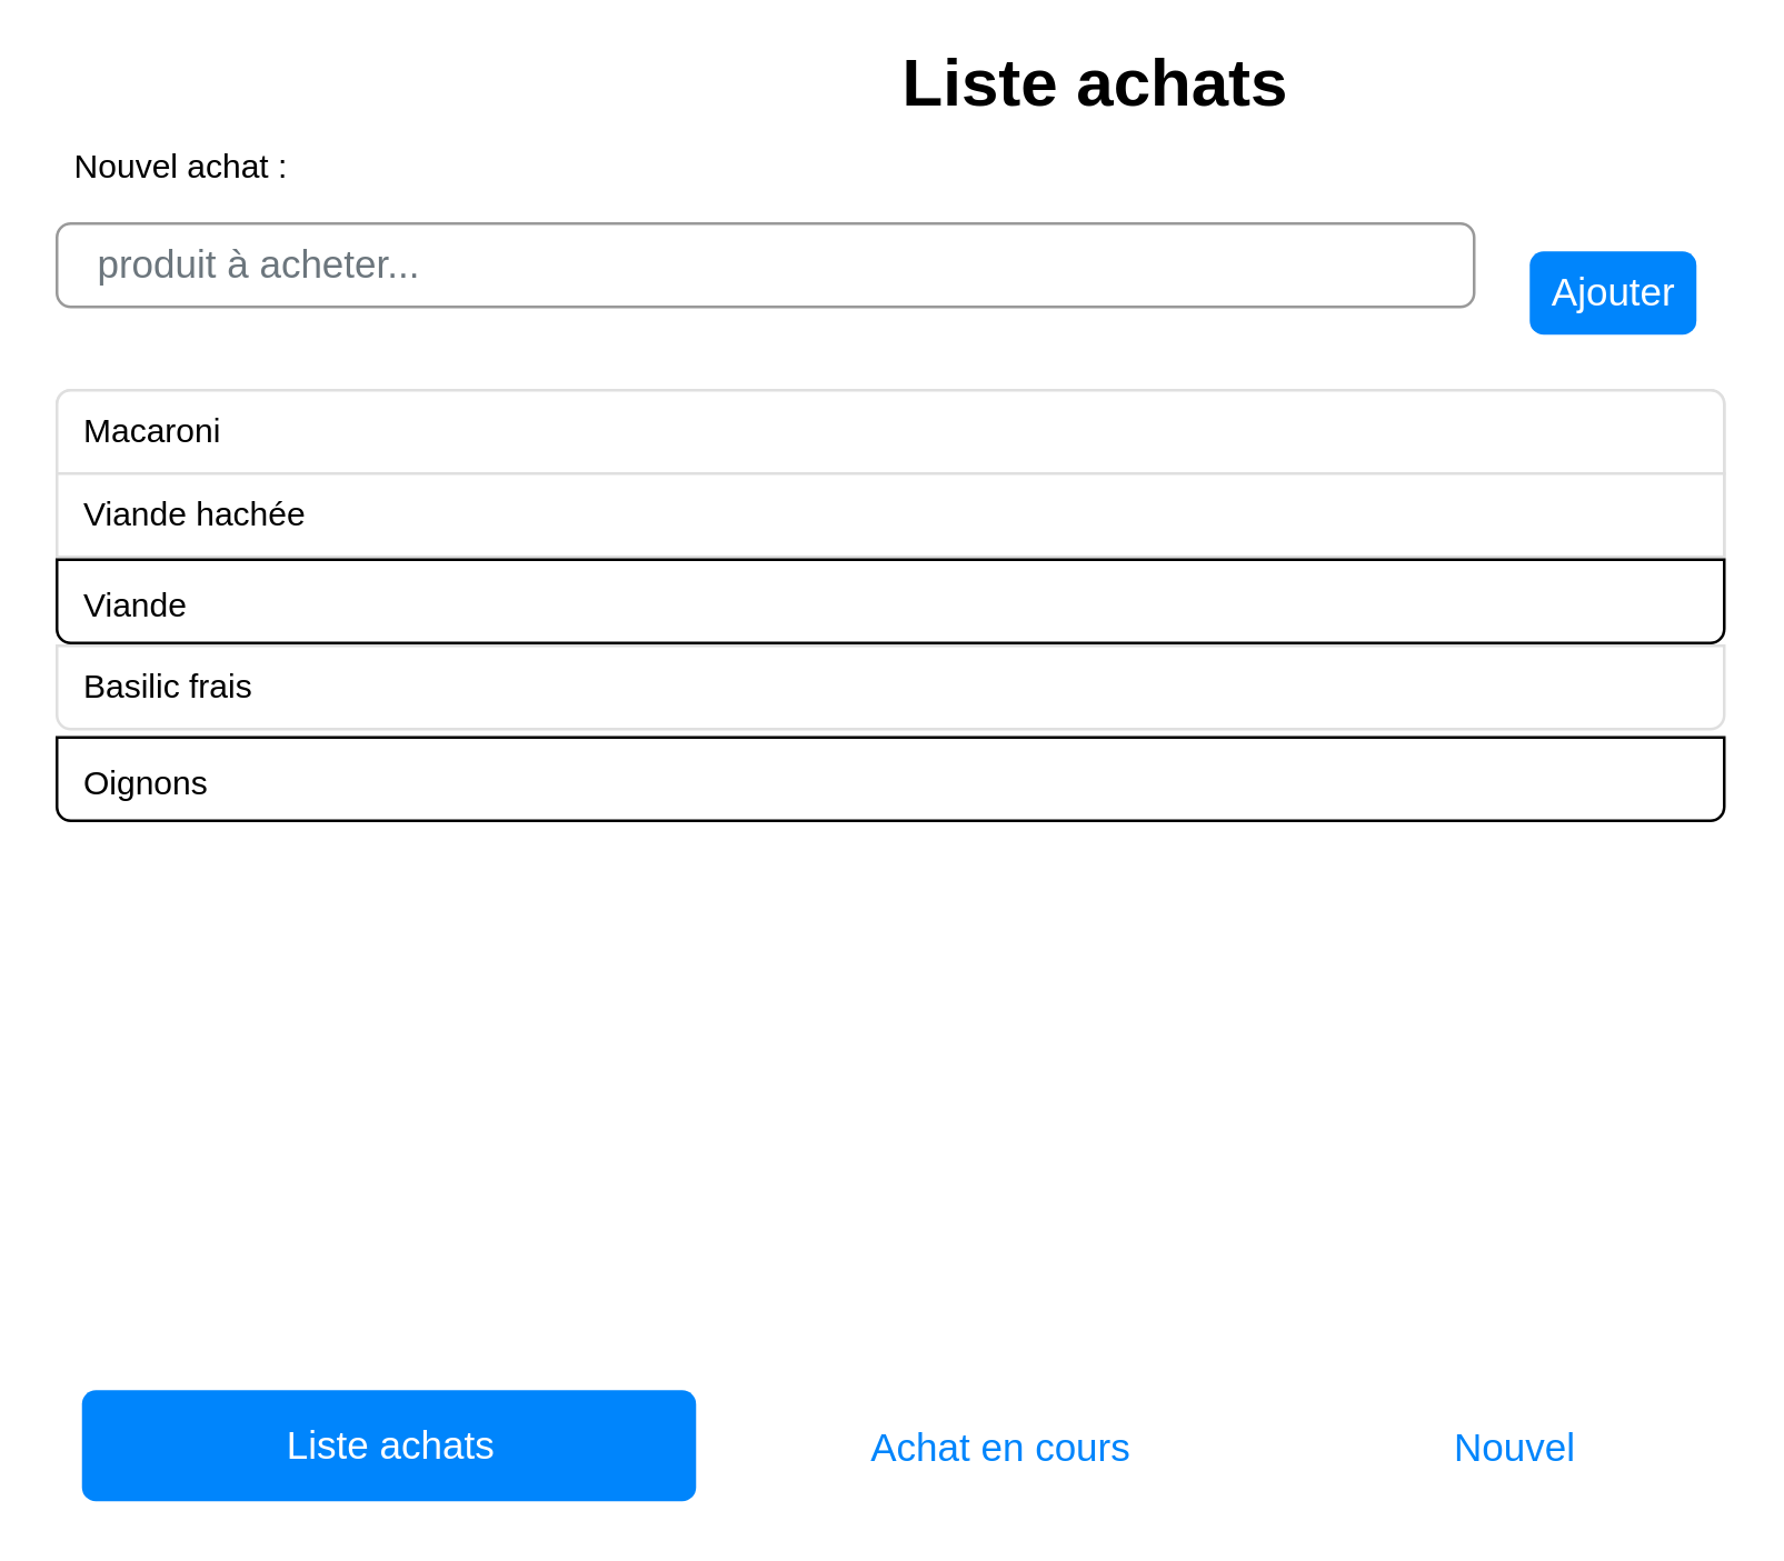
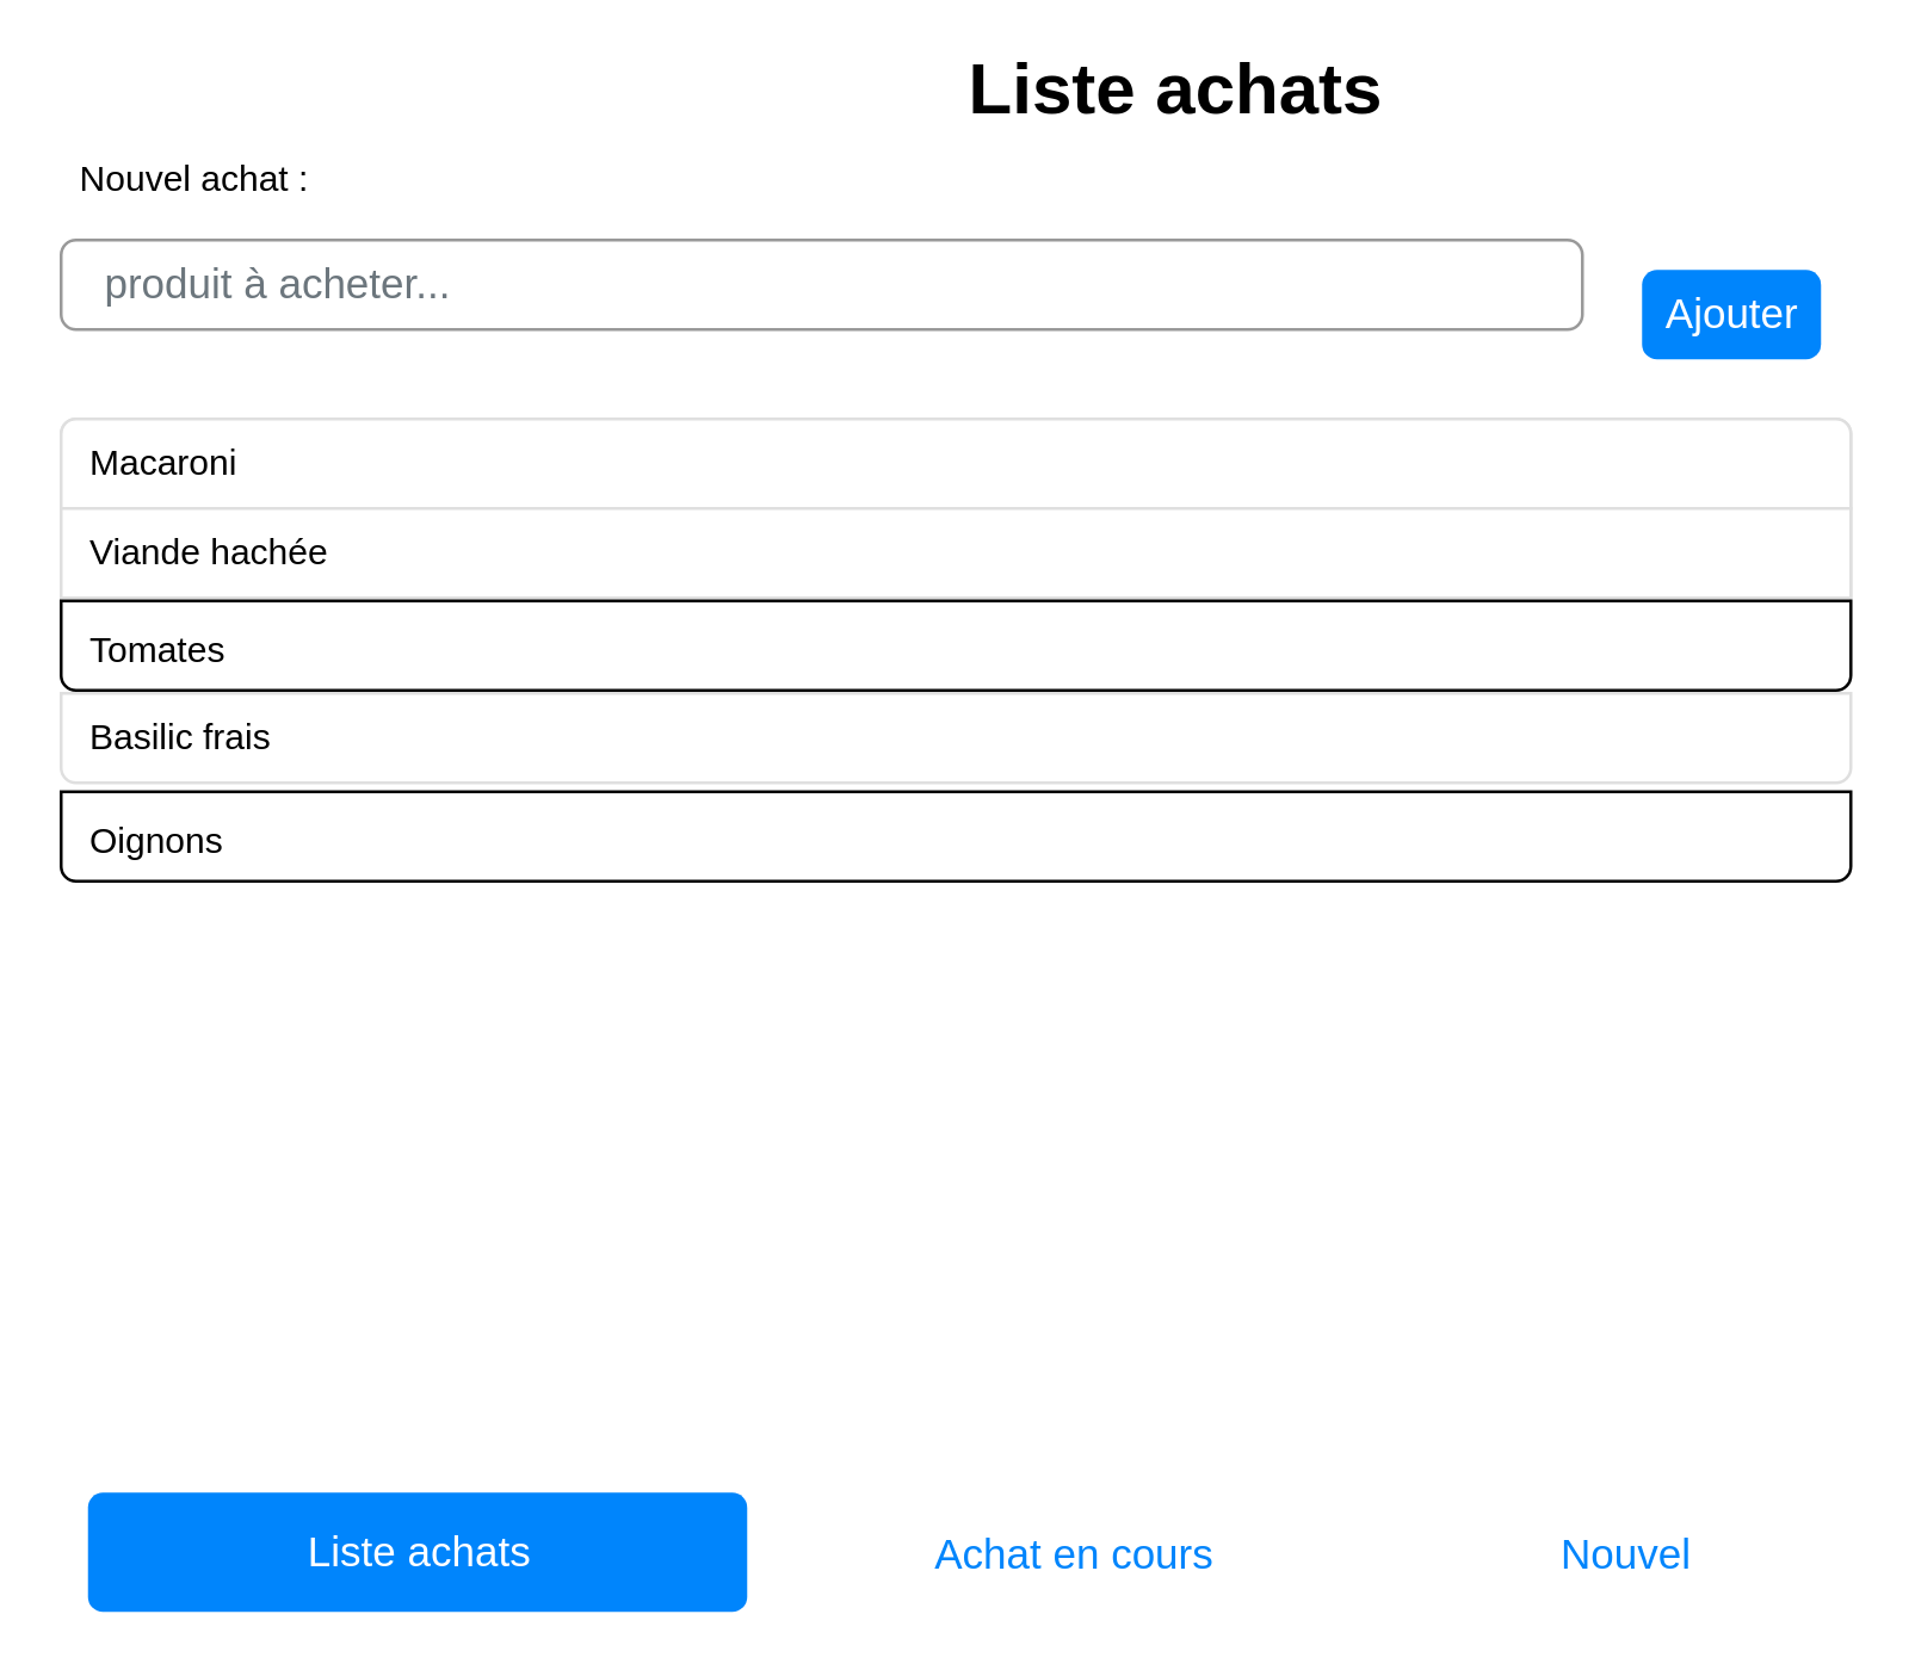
- <mxCell id="11" value="Viande" style="strokeColor=inherit;fillColor=inherit;gradientColor=inherit;fontColor=inherit;html=1;shadow=0;dashed=0;shape=mxgraph.bootstrap.bottomButton;rSize=5;perimeter=none;whiteSpace=wrap;resizeWidth=1;resizeHeight=0;align=left;spacing=10;" parent="1" vertex="1"><mxGeometry x="20" y="201" width="600" height="30" as="geometry"><mxPoint y="2" as="offset" /></mxGeometry></mxCell>
+ <mxCell id="11" value="Tomates" style="strokeColor=inherit;fillColor=inherit;gradientColor=inherit;fontColor=inherit;html=1;shadow=0;dashed=0;shape=mxgraph.bootstrap.bottomButton;rSize=5;perimeter=none;whiteSpace=wrap;resizeWidth=1;resizeHeight=0;align=left;spacing=10;" parent="1" vertex="1"><mxGeometry x="20" y="201" width="600" height="30" as="geometry"><mxPoint y="2" as="offset" /></mxGeometry></mxCell>
